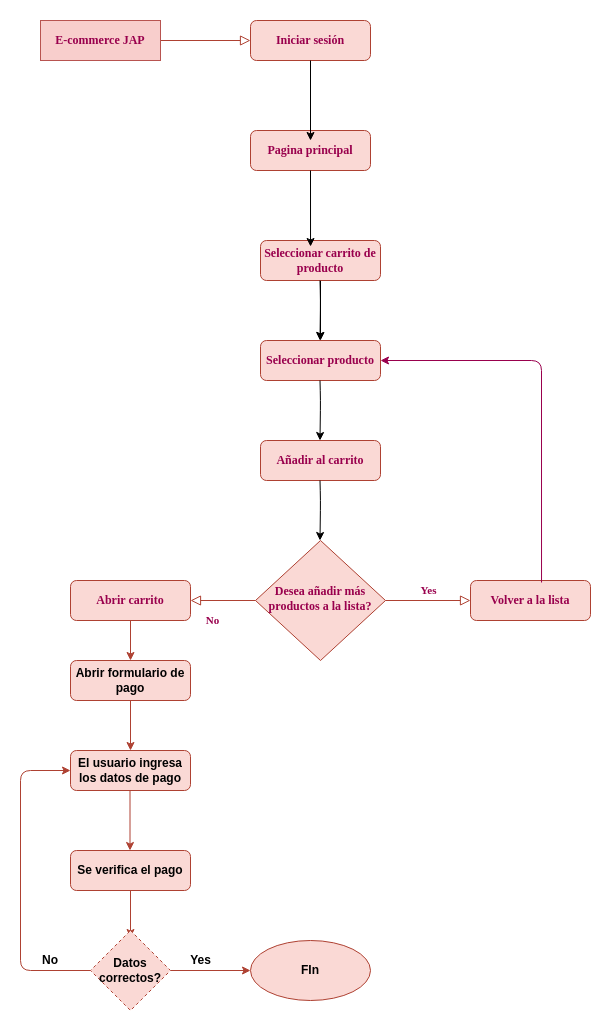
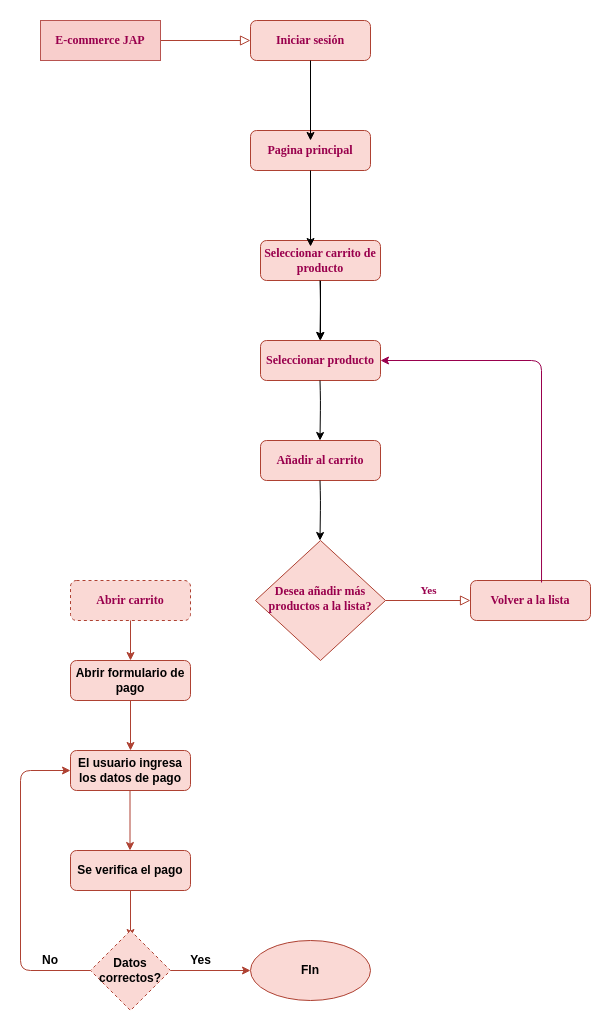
- <mxCell id="8" value="Abrir carrito" style="rounded=1;whiteSpace=wrap;html=1;fontSize=12;glass=0;strokeWidth=1;shadow=0;fillColor=#fad9d5;strokeColor=#AE4132;fontFamily=Verdana;fontColor=#99004D;fontStyle=1" parent="1" vertex="1"><mxGeometry x="70" y="580" width="120" height="40" as="geometry" /></mxCell>
+ <mxCell id="8" value="Abrir carrito" style="rounded=1;whiteSpace=wrap;html=1;fontSize=12;glass=0;strokeWidth=1;shadow=0;fillColor=#fad9d5;strokeColor=#AE4132;fontFamily=Verdana;fontColor=#99004D;fontStyle=1;dashed=1;" parent="1" vertex="1"><mxGeometry x="70" y="580" width="120" height="40" as="geometry" /></mxCell>
- <mxCell id="7" value="No" style="rounded=0;html=1;jettySize=auto;orthogonalLoop=1;fontSize=11;endArrow=block;endFill=0;endSize=8;strokeWidth=1;shadow=0;labelBackgroundColor=none;edgeStyle=orthogonalEdgeStyle;exitX=0;exitY=0.5;exitDx=0;exitDy=0;fillColor=#fad9d5;strokeColor=#AE4132;fontFamily=Verdana;fontColor=#99004D;fontStyle=1" parent="1" source="4" target="8" edge="1"><mxGeometry x="0.333" y="20" relative="1" as="geometry"><mxPoint as="offset" /></mxGeometry></mxCell>
